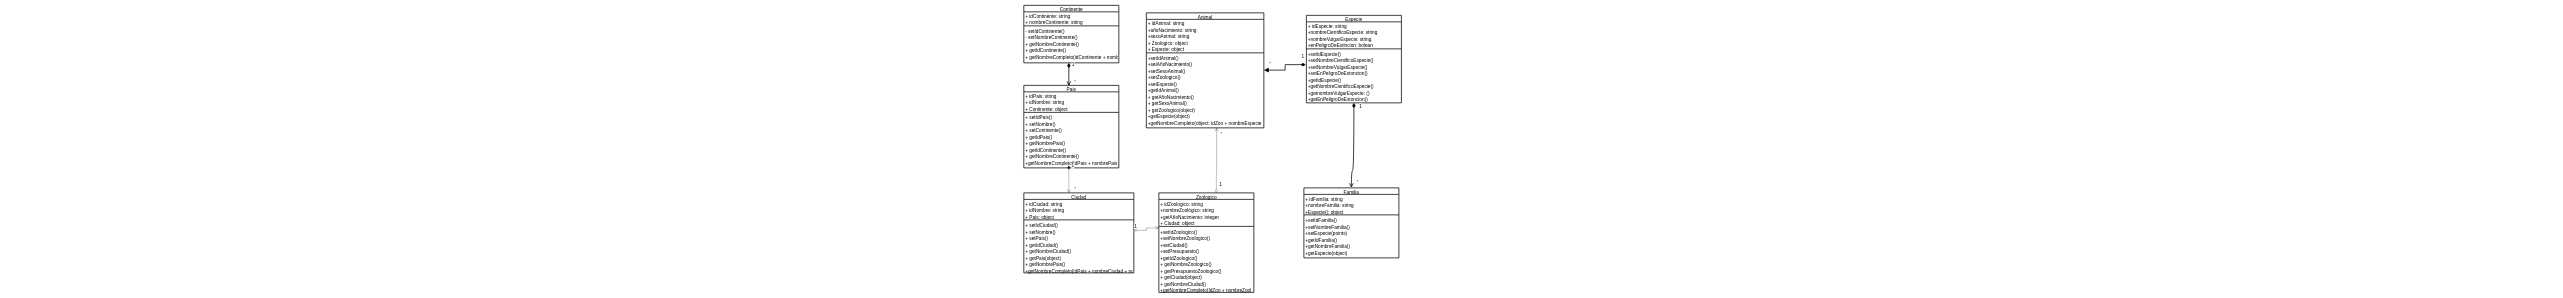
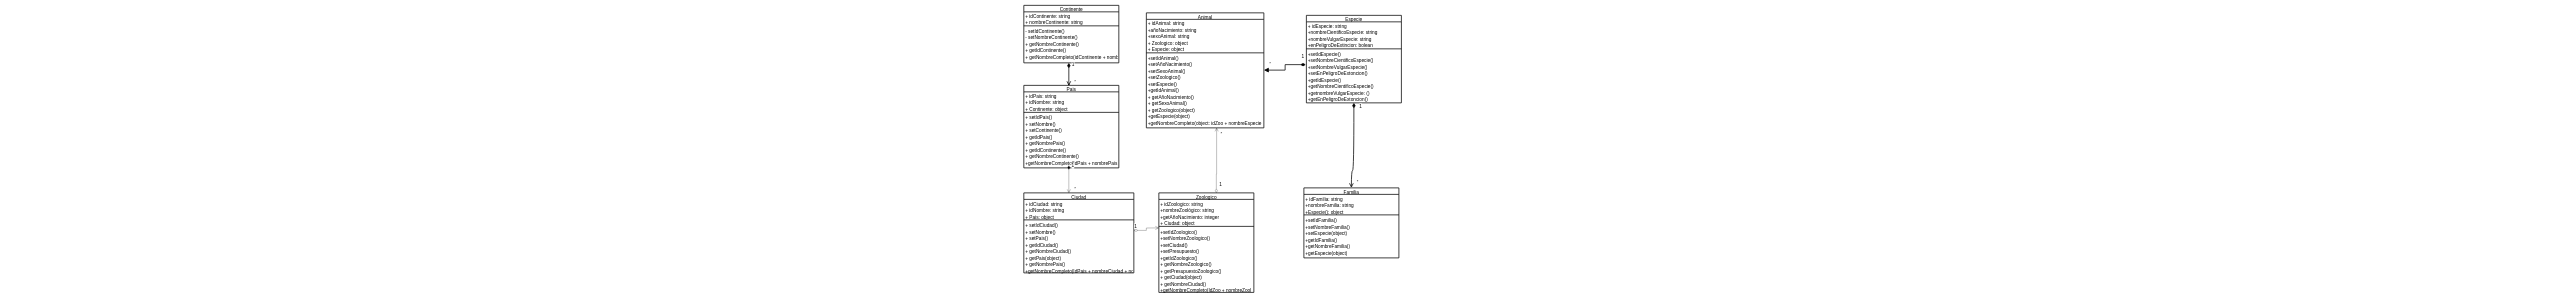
- <mxCell id="96" value="+setEspecie(points)" style="text;align=left;verticalAlign=top;spacingLeft=4;spacingRight=4;overflow=hidden;rotatable=0;points=[[0,0.5],[1,0.5]];portConstraint=eastwest;fontSize=19;fontStyle=0;strokeWidth=3;" parent="89" vertex="1"><mxGeometry y="164" width="380" height="26" as="geometry" /></mxCell>
+ <mxCell id="96" value="+setEspecie(object)" style="text;align=left;verticalAlign=top;spacingLeft=4;spacingRight=4;overflow=hidden;rotatable=0;points=[[0,0.5],[1,0.5]];portConstraint=eastwest;fontSize=19;fontStyle=0;strokeWidth=3;" parent="89" vertex="1"><mxGeometry y="164" width="380" height="26" as="geometry" /></mxCell>
